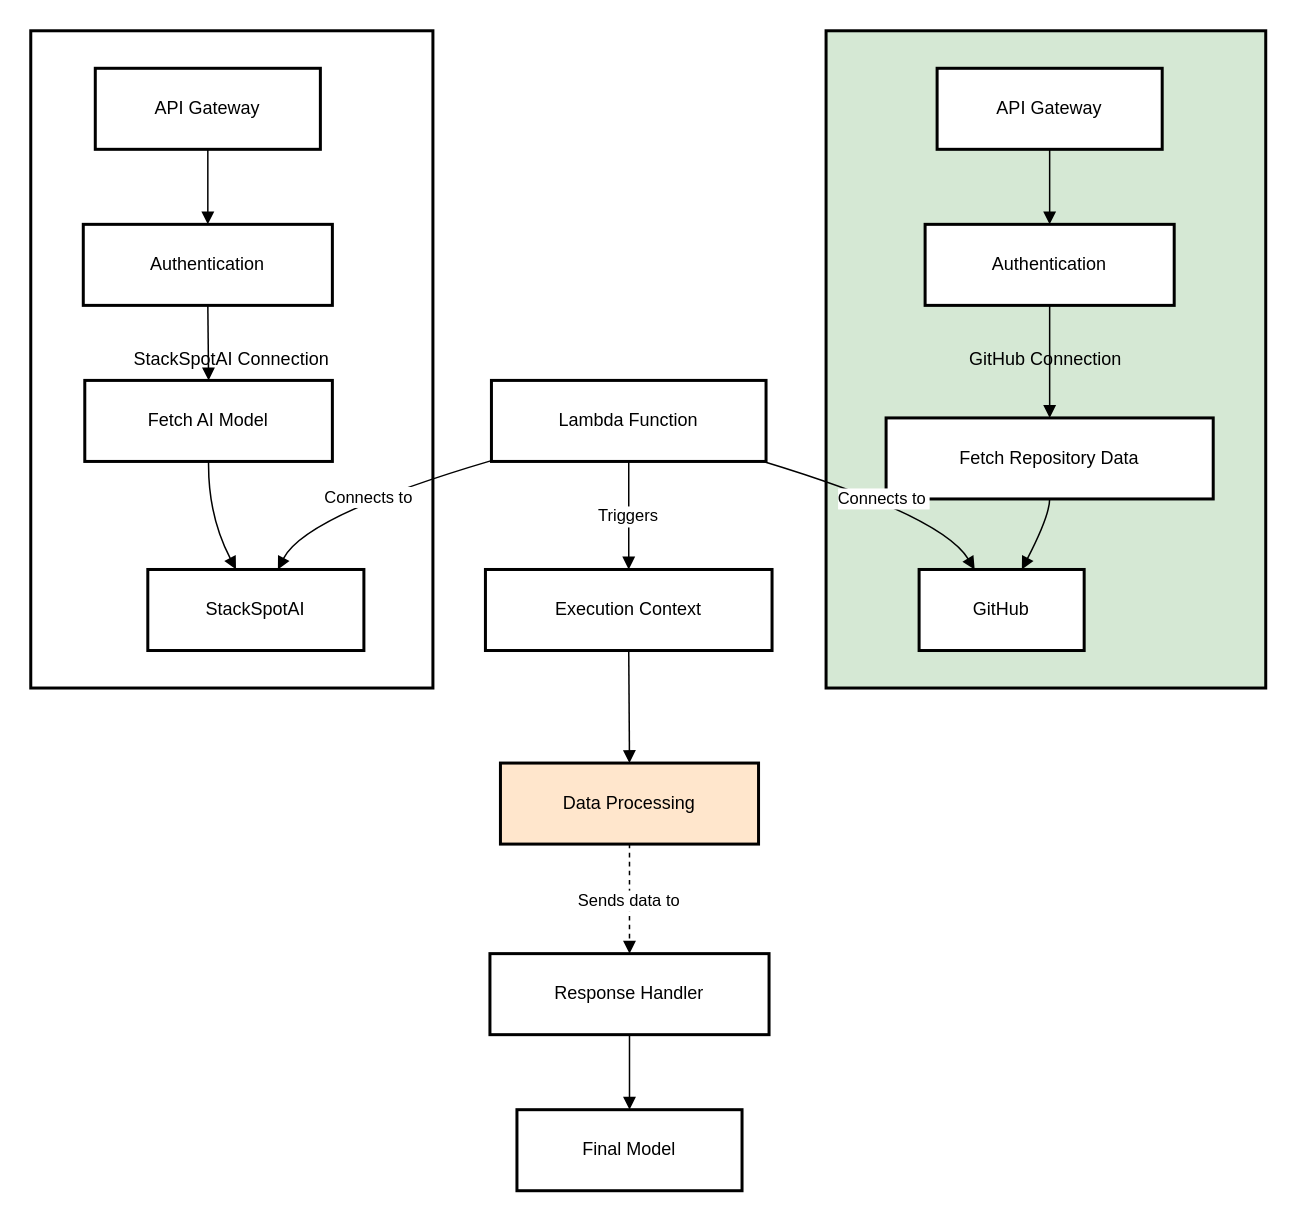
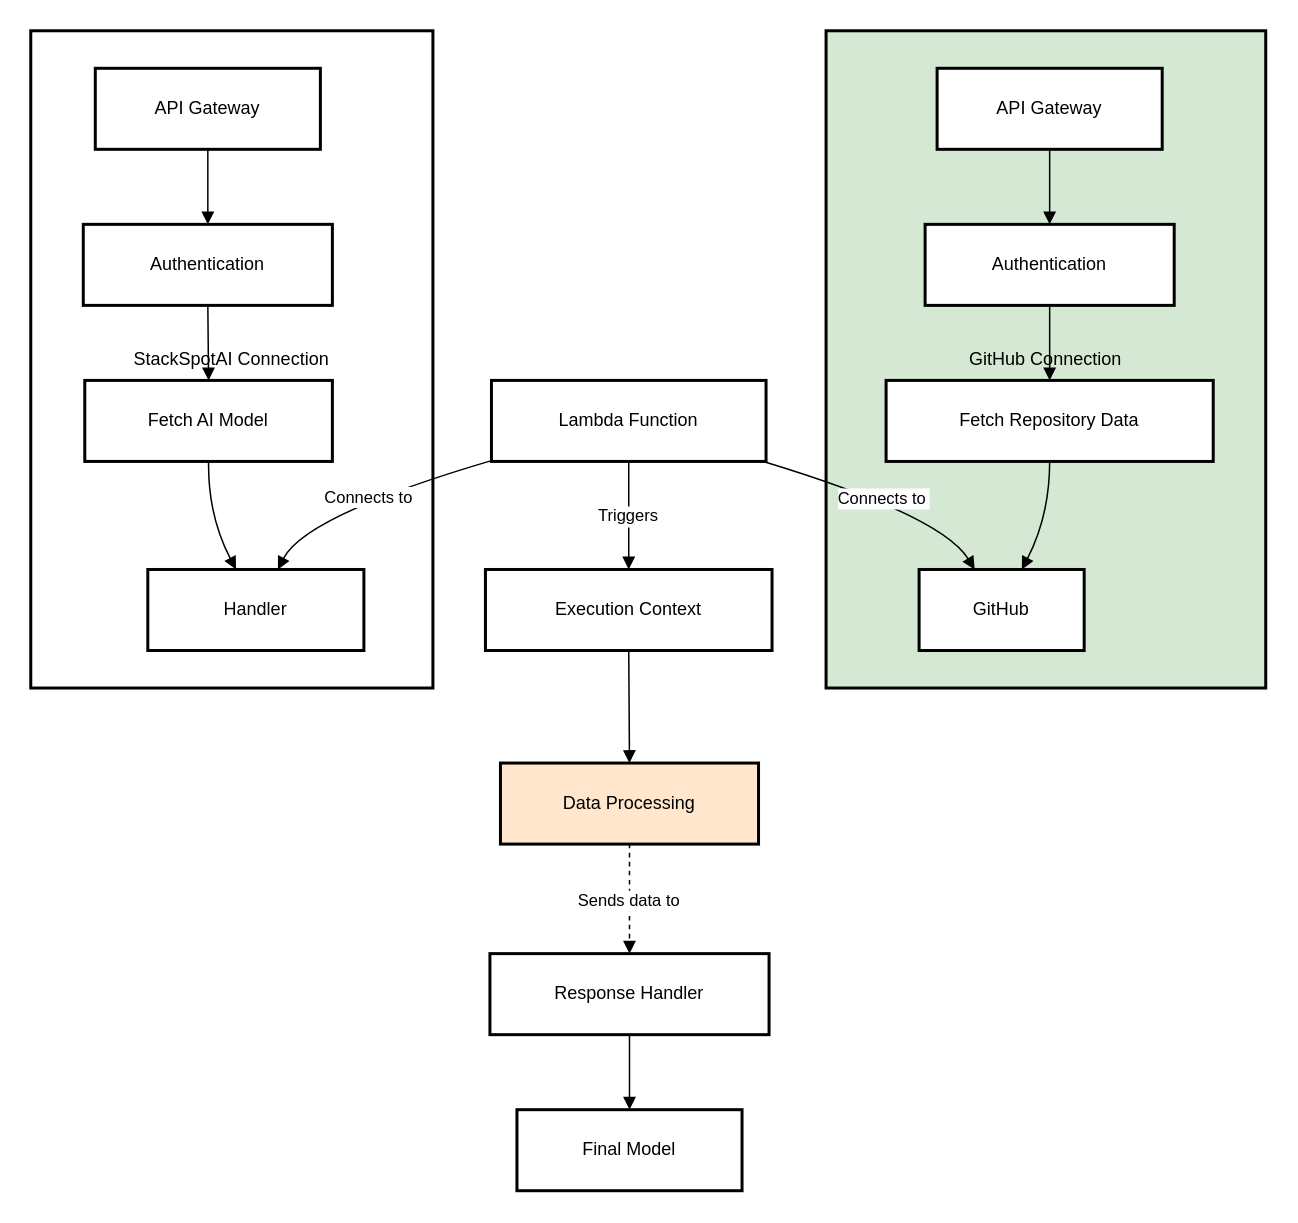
- <mxCell id="9" value="Fetch Repository Data" style="whiteSpace=wrap;strokeWidth=2;" vertex="1" parent="1"><mxGeometry x="590" y="278" width="218" height="54" as="geometry" /></mxCell>
+ <mxCell id="9" value="Fetch Repository Data" style="whiteSpace=wrap;strokeWidth=2;" vertex="1" parent="1"><mxGeometry x="590" y="253" width="218" height="54" as="geometry" /></mxCell>
- <mxCell id="6" value="StackSpotAI" style="whiteSpace=wrap;strokeWidth=2;" vertex="1" parent="1"><mxGeometry x="98" y="379" width="144" height="54" as="geometry" /></mxCell>
+ <mxCell id="6" value="Handler" style="whiteSpace=wrap;strokeWidth=2;" vertex="1" parent="1"><mxGeometry x="98" y="379" width="144" height="54" as="geometry" /></mxCell>
